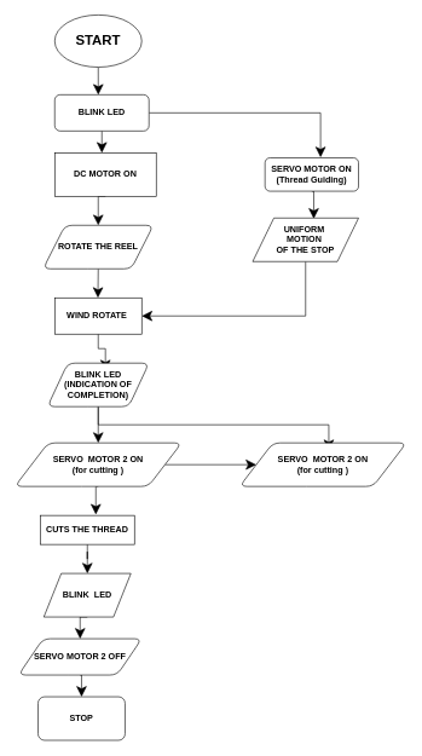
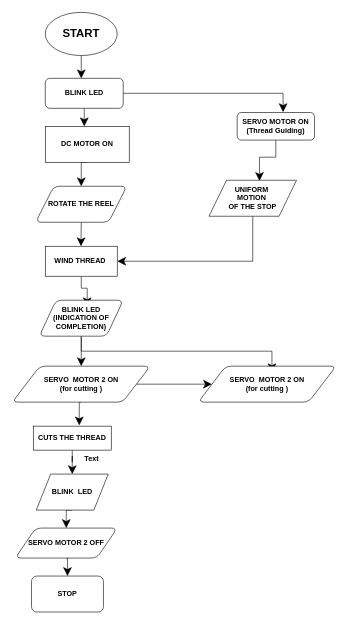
- <mxCell id="3" value="SERVO MOTOR ON&lt;br&gt;(Thread Guiding)" style="rounded=1;whiteSpace=wrap;html=1;fontSize=12;glass=0;strokeWidth=1;shadow=0;fontStyle=1" vertex="1" parent="1"><mxGeometry x="365" y="217" width="129" height="46" as="geometry" /></mxCell>
+ <mxCell id="3" value="SERVO MOTOR ON&lt;br&gt;(Thread Guiding)" style="rounded=1;whiteSpace=wrap;html=1;fontSize=12;glass=0;strokeWidth=1;shadow=0;fontStyle=1" vertex="1" parent="1"><mxGeometry x="395" y="187" width="129" height="46" as="geometry" /></mxCell>
- <mxCell id="17" value="WIND ROTATE&amp;nbsp;" style="rounded=0;whiteSpace=wrap;html=1;fontStyle=1" vertex="1" parent="1"><mxGeometry x="75" y="410" width="120" height="50" as="geometry" /></mxCell>
+ <mxCell id="17" value="WIND THREAD&amp;nbsp;" style="rounded=0;whiteSpace=wrap;html=1;fontStyle=1" vertex="1" parent="1"><mxGeometry x="75" y="410" width="120" height="50" as="geometry" /></mxCell>
+ <mxCell id="27" value="Text" style="text;html=1;align=center;verticalAlign=middle;resizable=0;points=[];autosize=1;fontStyle=1" vertex="1" parent="1"><mxGeometry x="132" y="754" width="40" height="20" as="geometry" /></mxCell>
